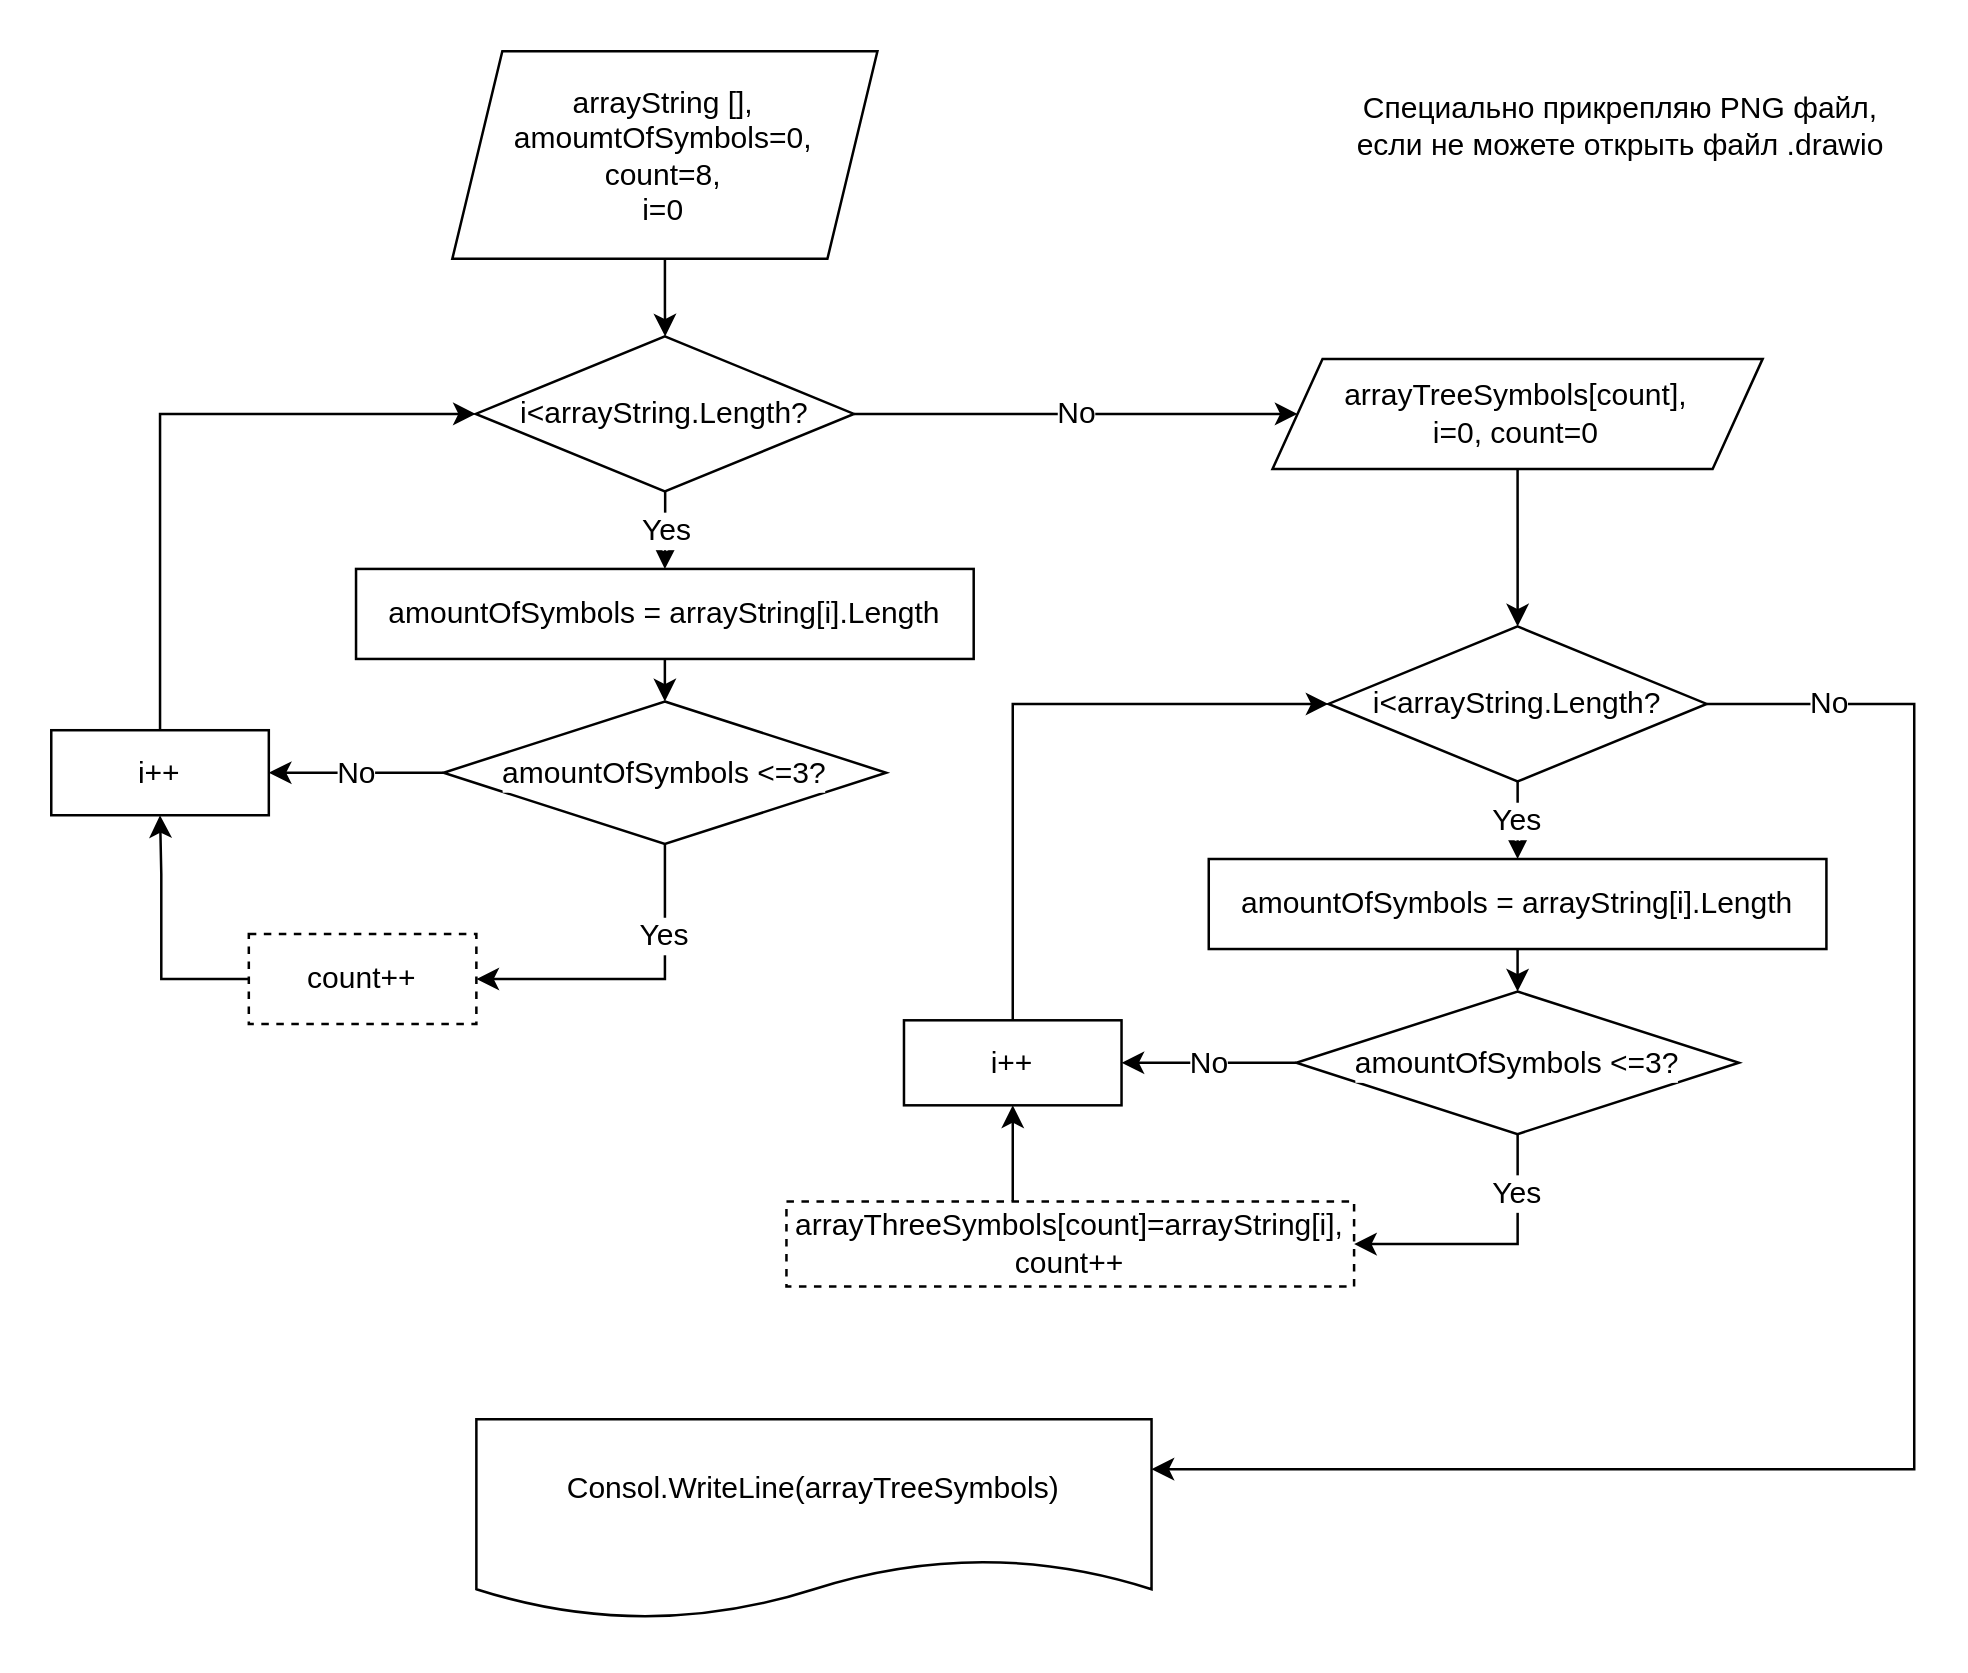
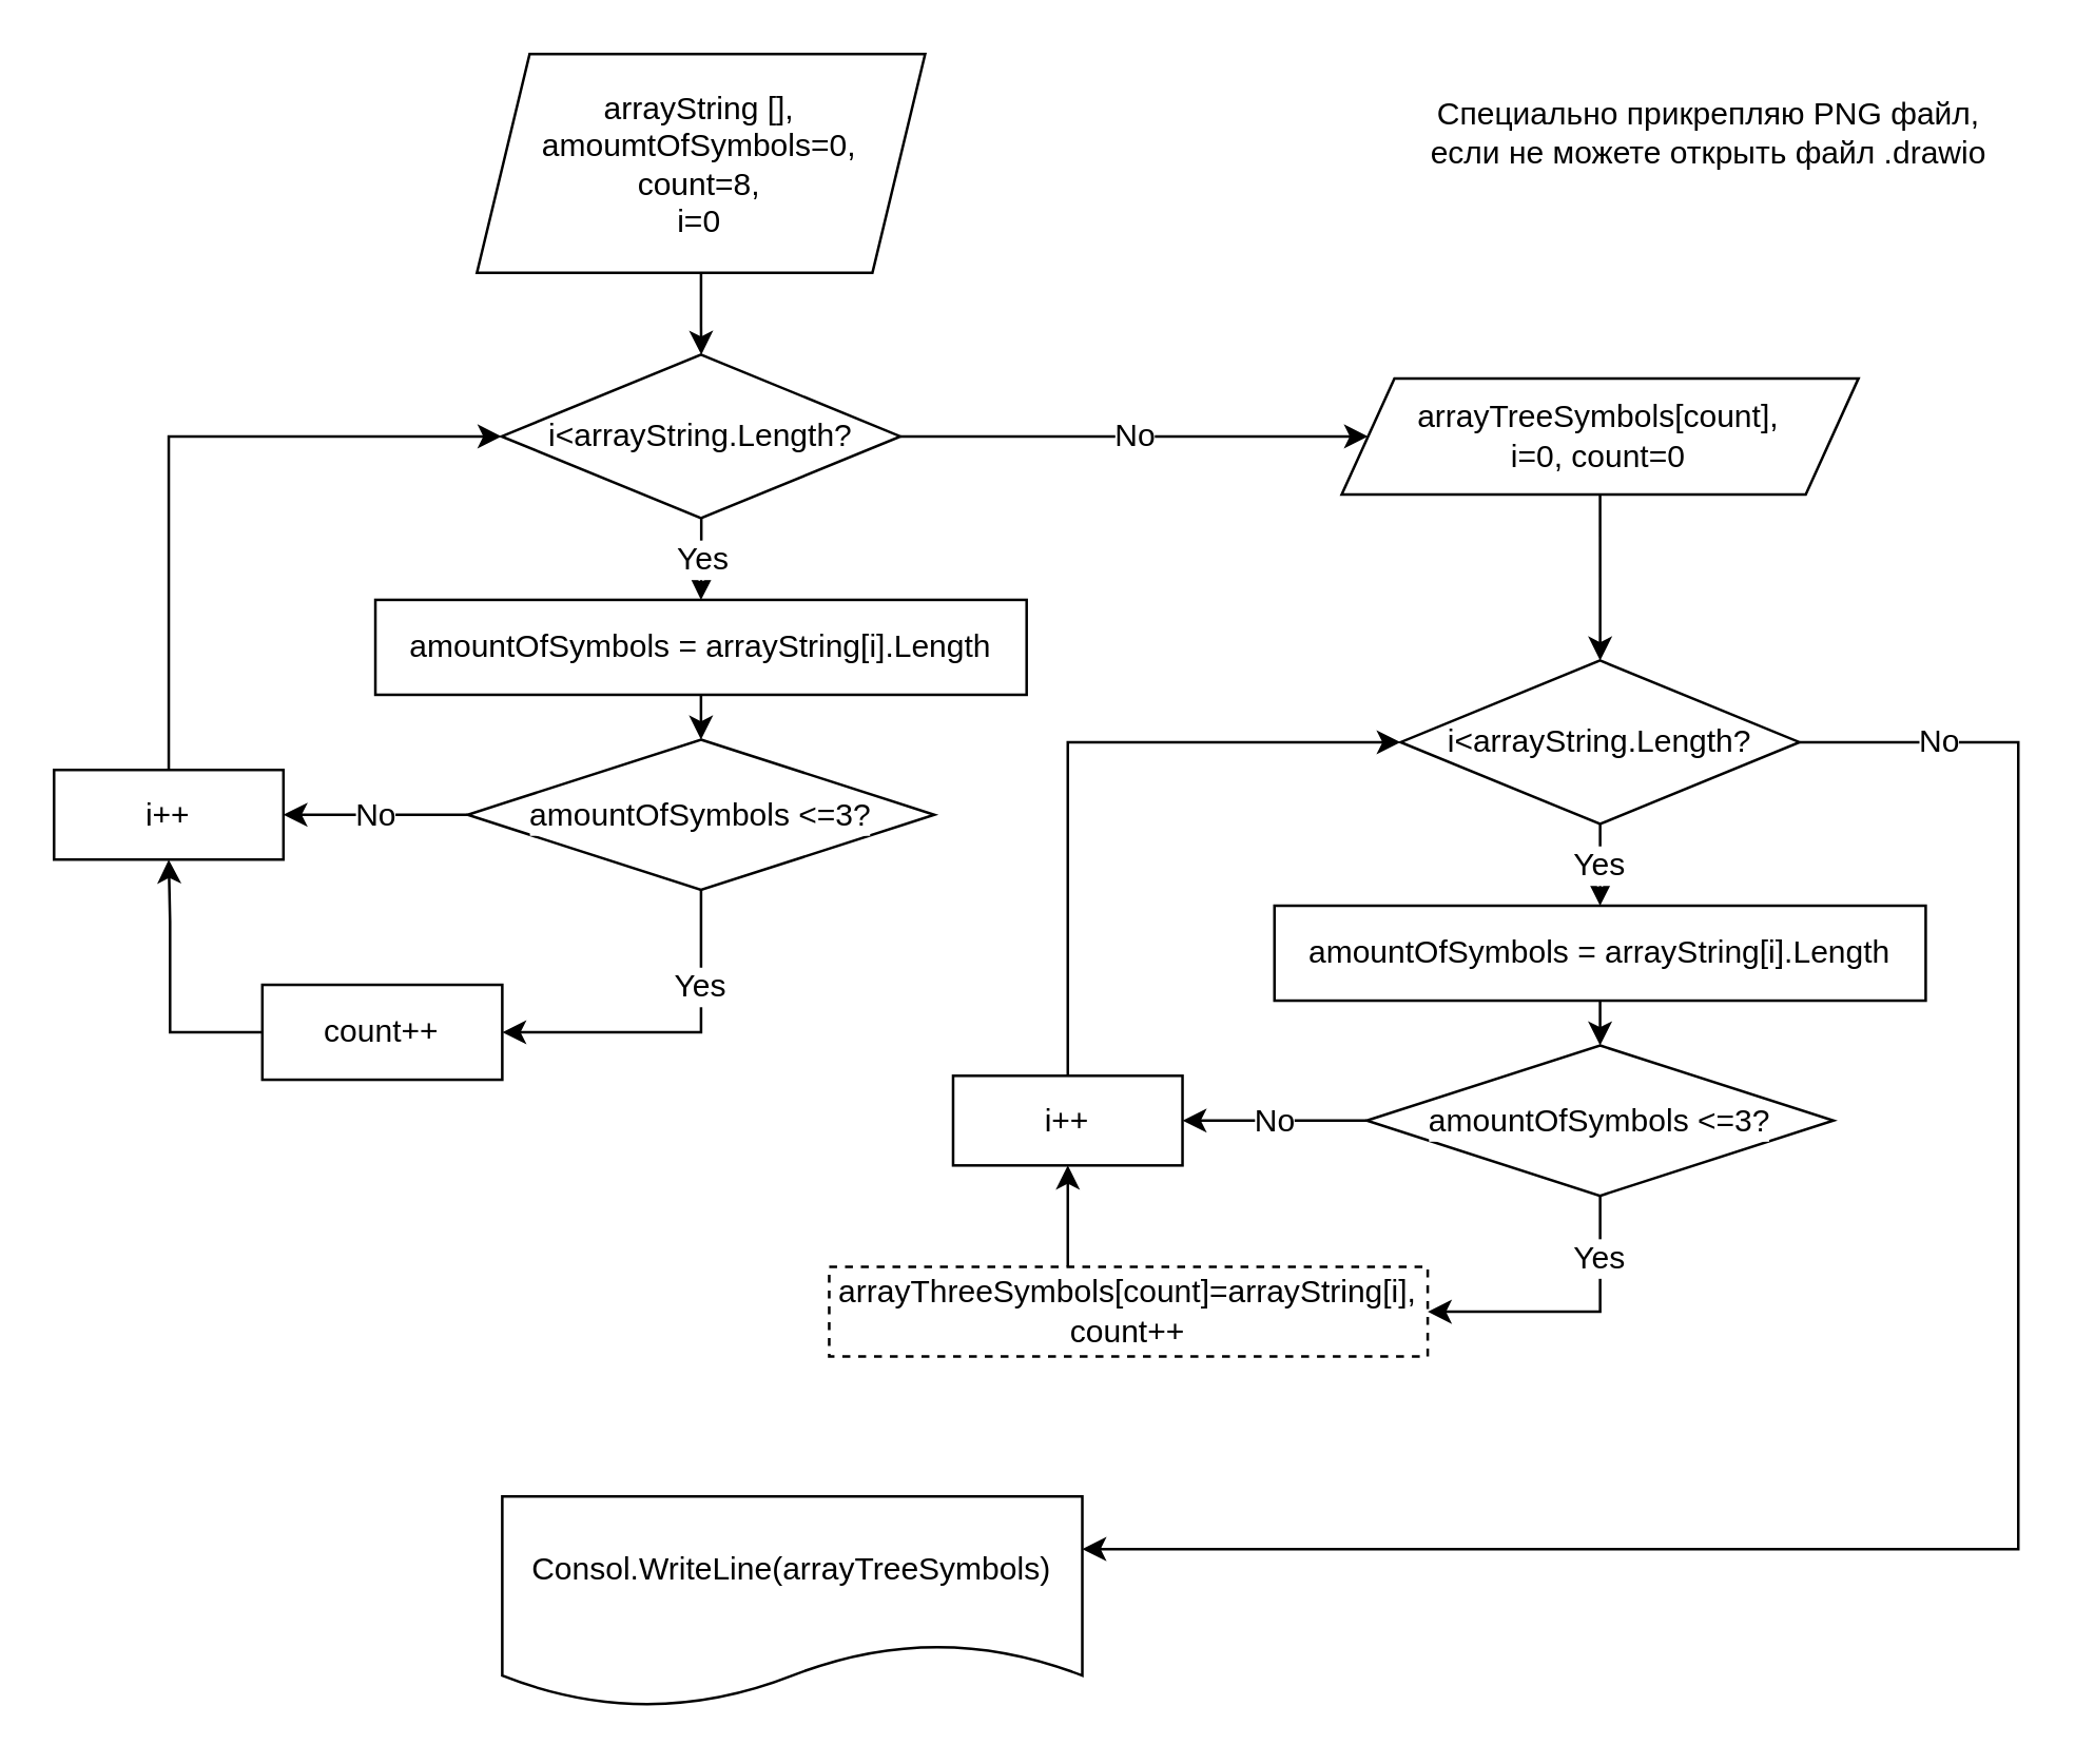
- <mxCell id="15" value="count++" style="rounded=0;whiteSpace=wrap;html=1;labelBackgroundColor=#FFFFFF;fontFamily=Helvetica;fontSize=12;fontColor=#000000;dashed=1;" vertex="1" parent="1"><mxGeometry x="99" y="373" width="91" height="36" as="geometry" /></mxCell>
+ <mxCell id="15" value="count++" style="rounded=0;whiteSpace=wrap;html=1;labelBackgroundColor=#FFFFFF;fontFamily=Helvetica;fontSize=12;fontColor=#000000;" vertex="1" parent="1"><mxGeometry x="99" y="373" width="91" height="36" as="geometry" /></mxCell>
- <mxCell id="30" value="Consol.WriteLine(arrayTreeSymbols)" style="shape=document;whiteSpace=wrap;html=1;boundedLbl=1;labelBackgroundColor=#FFFFFF;fontFamily=Helvetica;fontSize=12;fontColor=#000000;" vertex="1" parent="1"><mxGeometry x="190" y="567" width="270" height="80" as="geometry" /></mxCell>
+ <mxCell id="30" value="Consol.WriteLine(arrayTreeSymbols)" style="shape=document;whiteSpace=wrap;html=1;boundedLbl=1;labelBackgroundColor=#FFFFFF;fontFamily=Helvetica;fontSize=12;fontColor=#000000;" vertex="1" parent="1"><mxGeometry x="190" y="567" width="220" height="80" as="geometry" /></mxCell>
